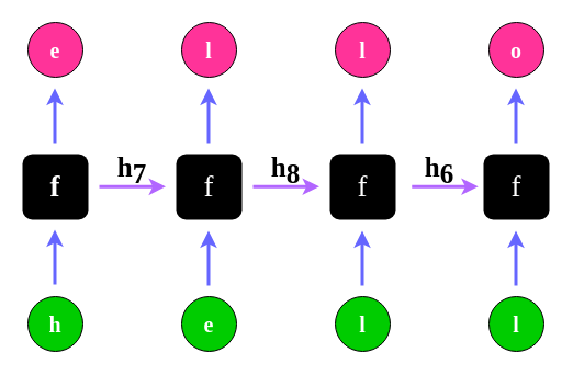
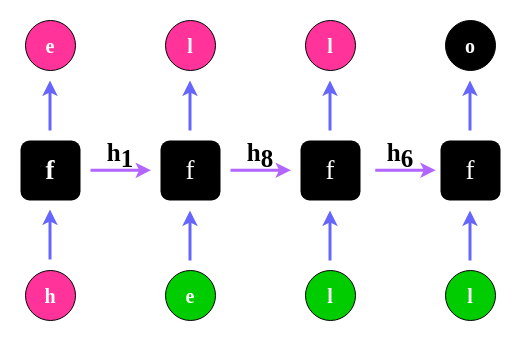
- <mxCell id="12" value="&lt;font face=&quot;Ubuntu&quot;&gt;&lt;span style=&quot;font-size: 20px;&quot;&gt;&lt;b&gt;o&lt;/b&gt;&lt;/span&gt;&lt;/font&gt;" style="ellipse;whiteSpace=wrap;html=1;aspect=fixed;fillColor=#FF3399;fontColor=#FFFFFF;" vertex="1" parent="1"><mxGeometry x="445" y="20" width="50" height="50" as="geometry" /></mxCell>
+ <mxCell id="12" value="&lt;font face=&quot;Ubuntu&quot;&gt;&lt;span style=&quot;font-size: 20px;&quot;&gt;&lt;b&gt;o&lt;/b&gt;&lt;/span&gt;&lt;/font&gt;" style="ellipse;whiteSpace=wrap;html=1;aspect=fixed;fillColor=#000000;fontColor=#FFFFFF;" vertex="1" parent="1"><mxGeometry x="445" y="20" width="50" height="50" as="geometry" /></mxCell>
- <mxCell id="25" value="&lt;font data-font-src=&quot;https://fonts.googleapis.com/css?family=Italianno&quot; face=&quot;Italianno&quot; style=&quot;font-size: 25px;&quot;&gt;&lt;span style=&quot;font-size: 25px;&quot;&gt;h&lt;sub style=&quot;font-size: 25px;&quot;&gt;7&lt;/sub&gt;&lt;/span&gt;&lt;/font&gt;" style="text;html=1;align=center;verticalAlign=middle;whiteSpace=wrap;rounded=0;fontSize=25;fontStyle=1" vertex="1" parent="1"><mxGeometry x="90" y="140" width="60" height="30" as="geometry" /></mxCell>
+ <mxCell id="25" value="&lt;font data-font-src=&quot;https://fonts.googleapis.com/css?family=Italianno&quot; face=&quot;Italianno&quot; style=&quot;font-size: 25px;&quot;&gt;&lt;span style=&quot;font-size: 25px;&quot;&gt;h&lt;sub style=&quot;font-size: 25px;&quot;&gt;1&lt;/sub&gt;&lt;/span&gt;&lt;/font&gt;" style="text;html=1;align=center;verticalAlign=middle;whiteSpace=wrap;rounded=0;fontSize=25;fontStyle=1" vertex="1" parent="1"><mxGeometry x="90" y="140" width="60" height="30" as="geometry" /></mxCell>
- <mxCell id="7" value="&lt;font face=&quot;Ubuntu&quot; style=&quot;font-size: 20px;&quot;&gt;&lt;b&gt;h&lt;/b&gt;&lt;/font&gt;" style="ellipse;whiteSpace=wrap;html=1;aspect=fixed;fillColor=#00CC00;fontColor=#FFFFFF;" vertex="1" parent="1"><mxGeometry x="25" y="270" width="50" height="50" as="geometry" /></mxCell>
+ <mxCell id="7" value="&lt;font face=&quot;Ubuntu&quot; style=&quot;font-size: 20px;&quot;&gt;&lt;b&gt;h&lt;/b&gt;&lt;/font&gt;" style="ellipse;whiteSpace=wrap;html=1;aspect=fixed;fillColor=#ff3399;fontColor=#FFFFFF;" vertex="1" parent="1"><mxGeometry x="25" y="270" width="50" height="50" as="geometry" /></mxCell>
